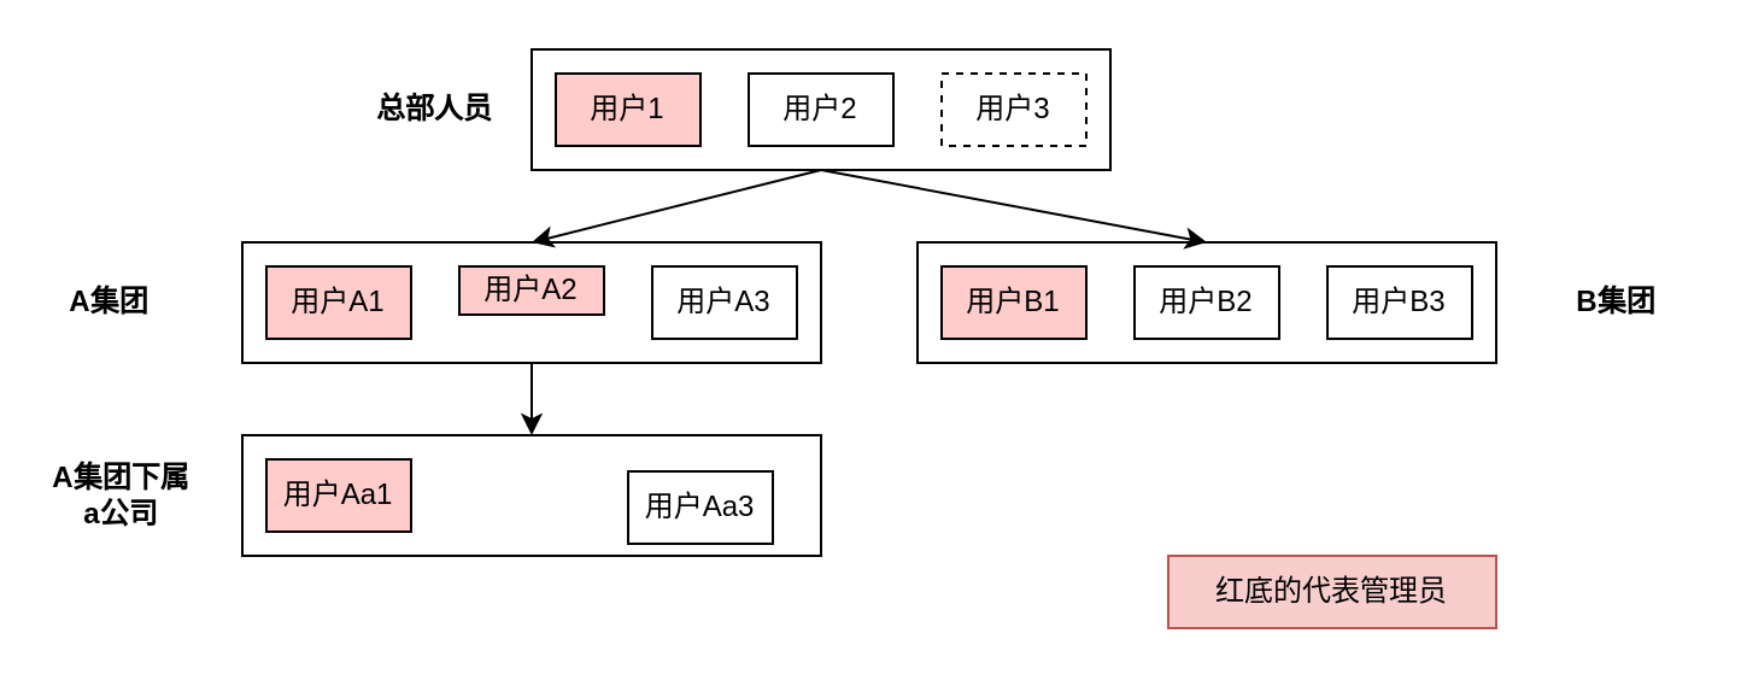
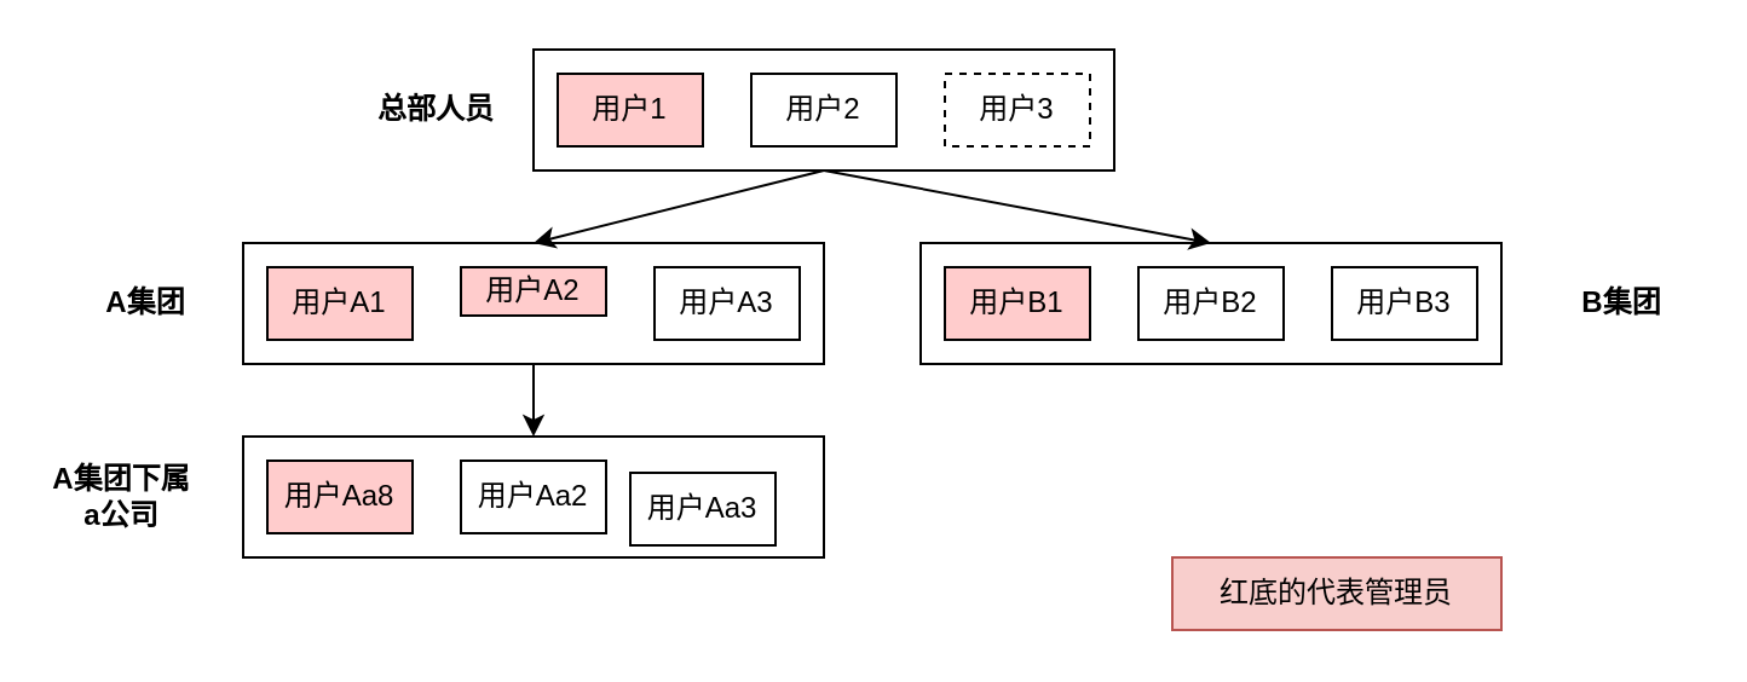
- <mxCell id="23" value="A集团" style="text;html=1;align=center;verticalAlign=middle;whiteSpace=wrap;rounded=0;fontStyle=1" vertex="1" parent="1"><mxGeometry x="15" y="110" width="60" height="30" as="geometry" /></mxCell>
+ <mxCell id="23" value="A集团" style="text;html=1;align=center;verticalAlign=middle;whiteSpace=wrap;rounded=0;fontStyle=1" vertex="1" parent="1"><mxGeometry x="30" y="110" width="60" height="30" as="geometry" /></mxCell>
- <mxCell id="19" value="用户Aa1" style="rounded=0;whiteSpace=wrap;html=1;fillColor=#FFCCCC;" vertex="1" parent="17"><mxGeometry x="10" y="10" width="60" height="30" as="geometry" /></mxCell>
+ <mxCell id="19" value="用户Aa8" style="rounded=0;whiteSpace=wrap;html=1;fillColor=#FFCCCC;" vertex="1" parent="17"><mxGeometry x="10" y="10" width="60" height="30" as="geometry" /></mxCell>
+ <mxCell id="20" value="用户Aa2" style="rounded=0;whiteSpace=wrap;html=1;" vertex="1" parent="17"><mxGeometry x="90" y="10" width="60" height="30" as="geometry" /></mxCell>
